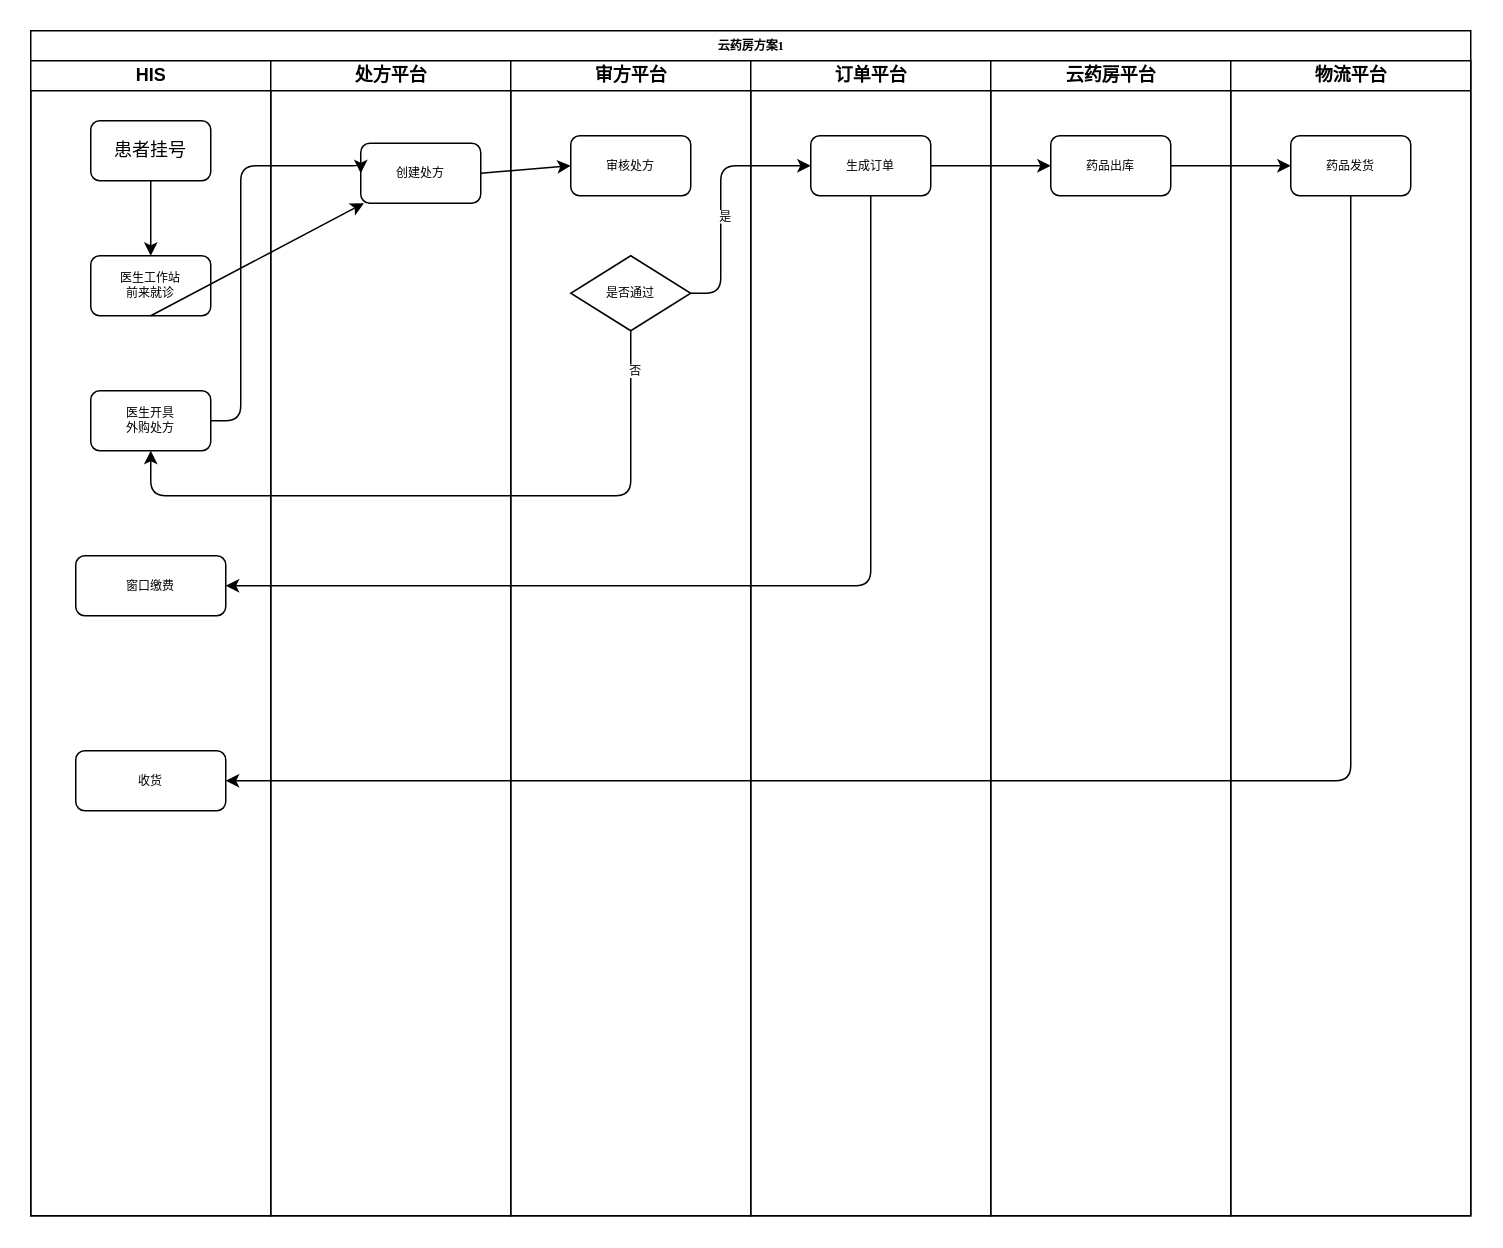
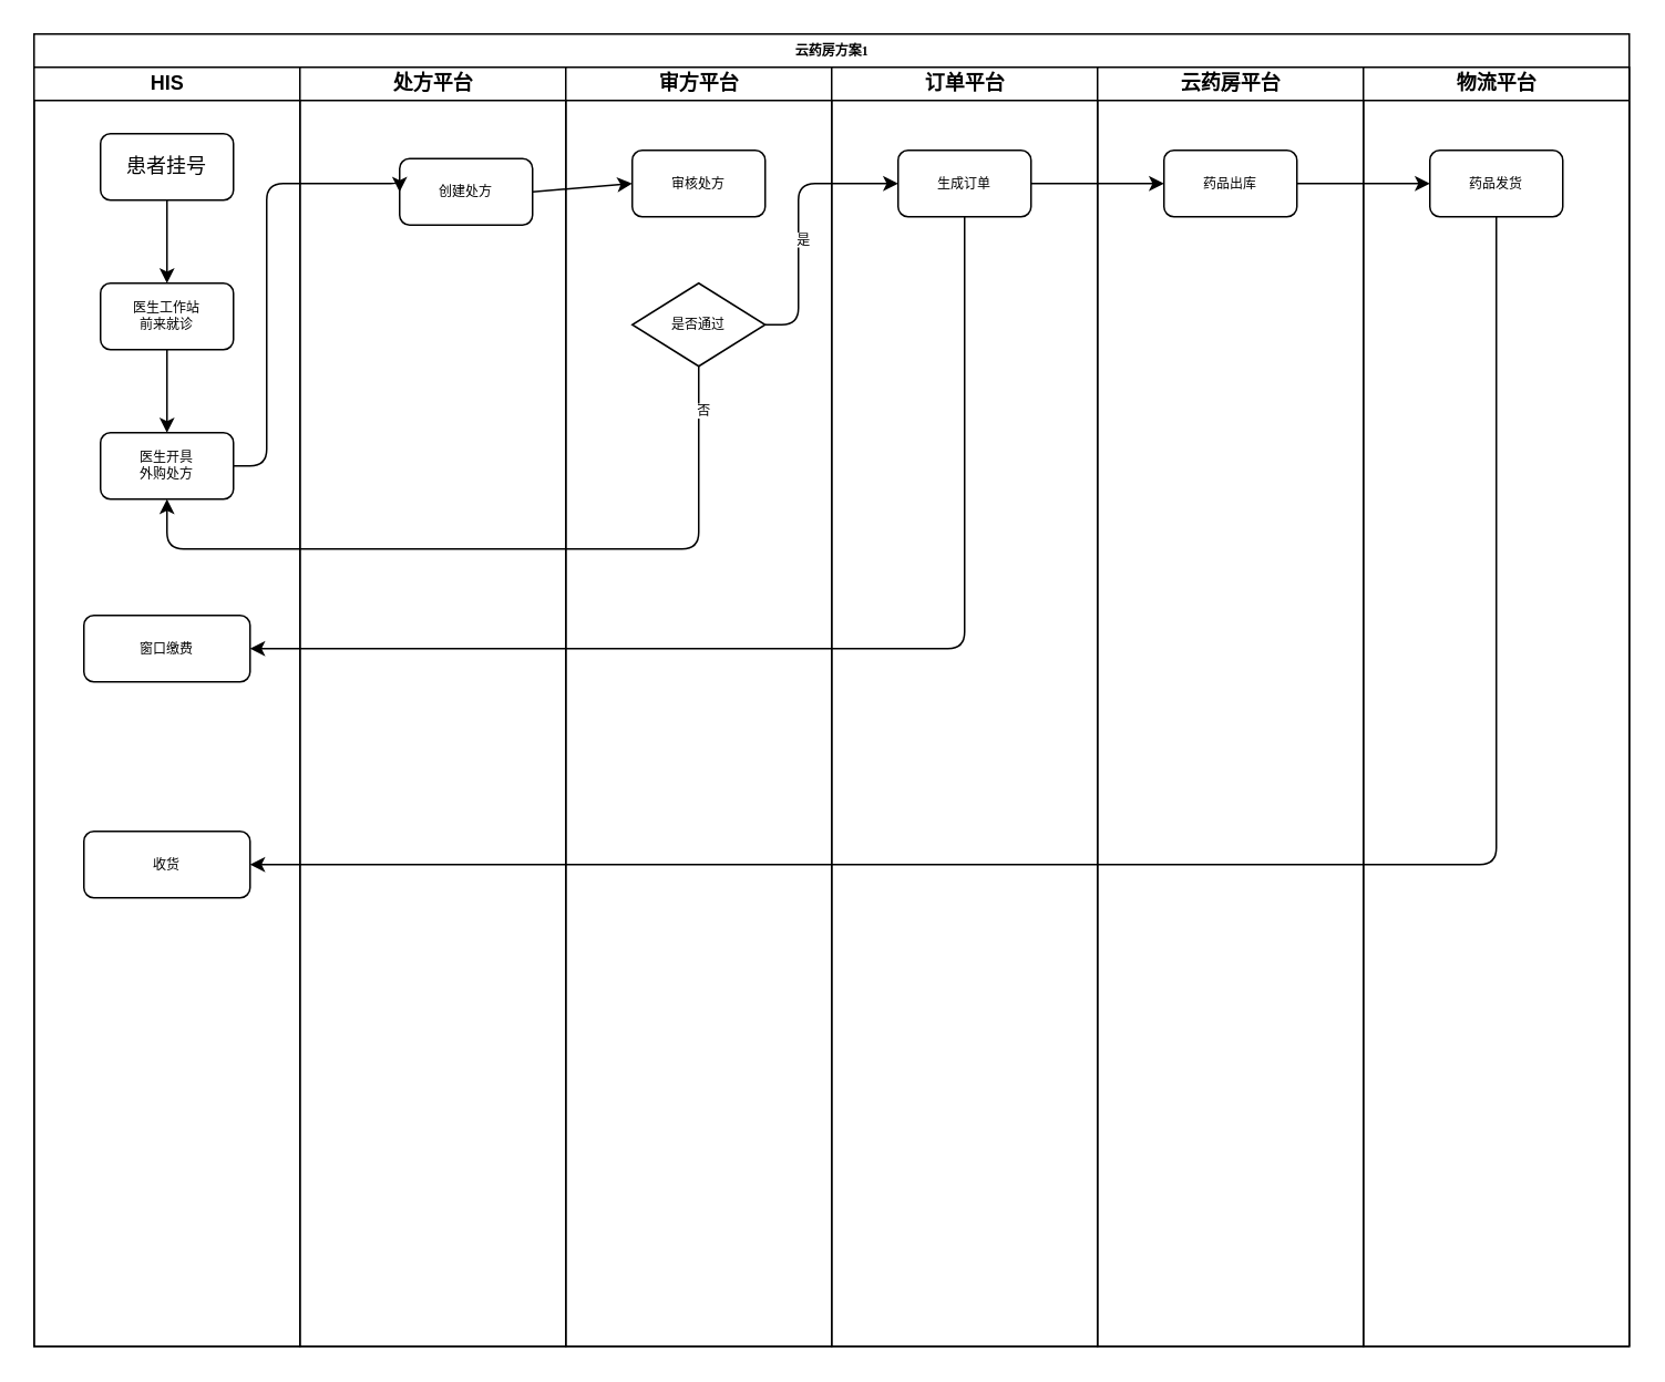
- <mxCell id="6" value="" style="endArrow=classic;html=1;fontSize=8;fontColor=#000000;exitX=0.5;exitY=1;exitDx=0;exitDy=0;" edge="1" parent="3" source="5" target="11"><mxGeometry width="50" height="50" relative="1" as="geometry"><mxPoint x="470" y="250" as="sourcePoint" /><mxPoint x="520" y="200" as="targetPoint" /></mxGeometry></mxCell>
+ <mxCell id="6" value="" style="endArrow=classic;html=1;fontSize=8;fontColor=#000000;exitX=0.5;exitY=1;exitDx=0;exitDy=0;" edge="1" parent="3" source="5" target="9"><mxGeometry width="50" height="50" relative="1" as="geometry"><mxPoint x="470" y="250" as="sourcePoint" /><mxPoint x="520" y="200" as="targetPoint" /></mxGeometry></mxCell>
